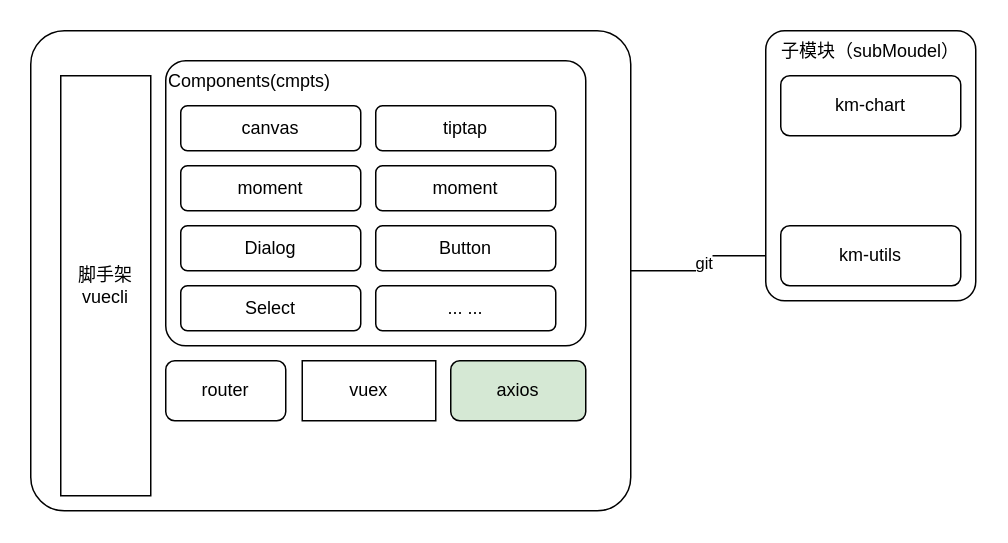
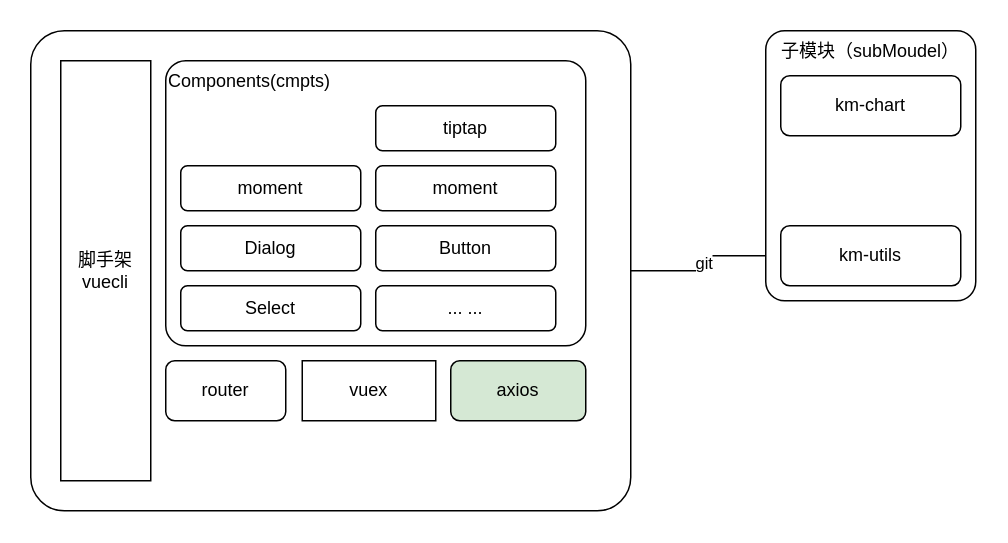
- <mxCell id="13" value="canvas" style="rounded=1;whiteSpace=wrap;html=1;" vertex="1" parent="1"><mxGeometry x="120" y="70" width="120" height="30" as="geometry" /></mxCell>
- <mxCell id="5" value="脚手架 vuecli" style="rounded=0;whiteSpace=wrap;html=1;" vertex="1" parent="1"><mxGeometry x="40" y="50" width="60" height="280" as="geometry" /></mxCell>
+ <mxCell id="5" value="脚手架 vuecli" style="rounded=0;whiteSpace=wrap;html=1;" vertex="1" parent="1"><mxGeometry x="40" y="40" width="60" height="280" as="geometry" /></mxCell>
